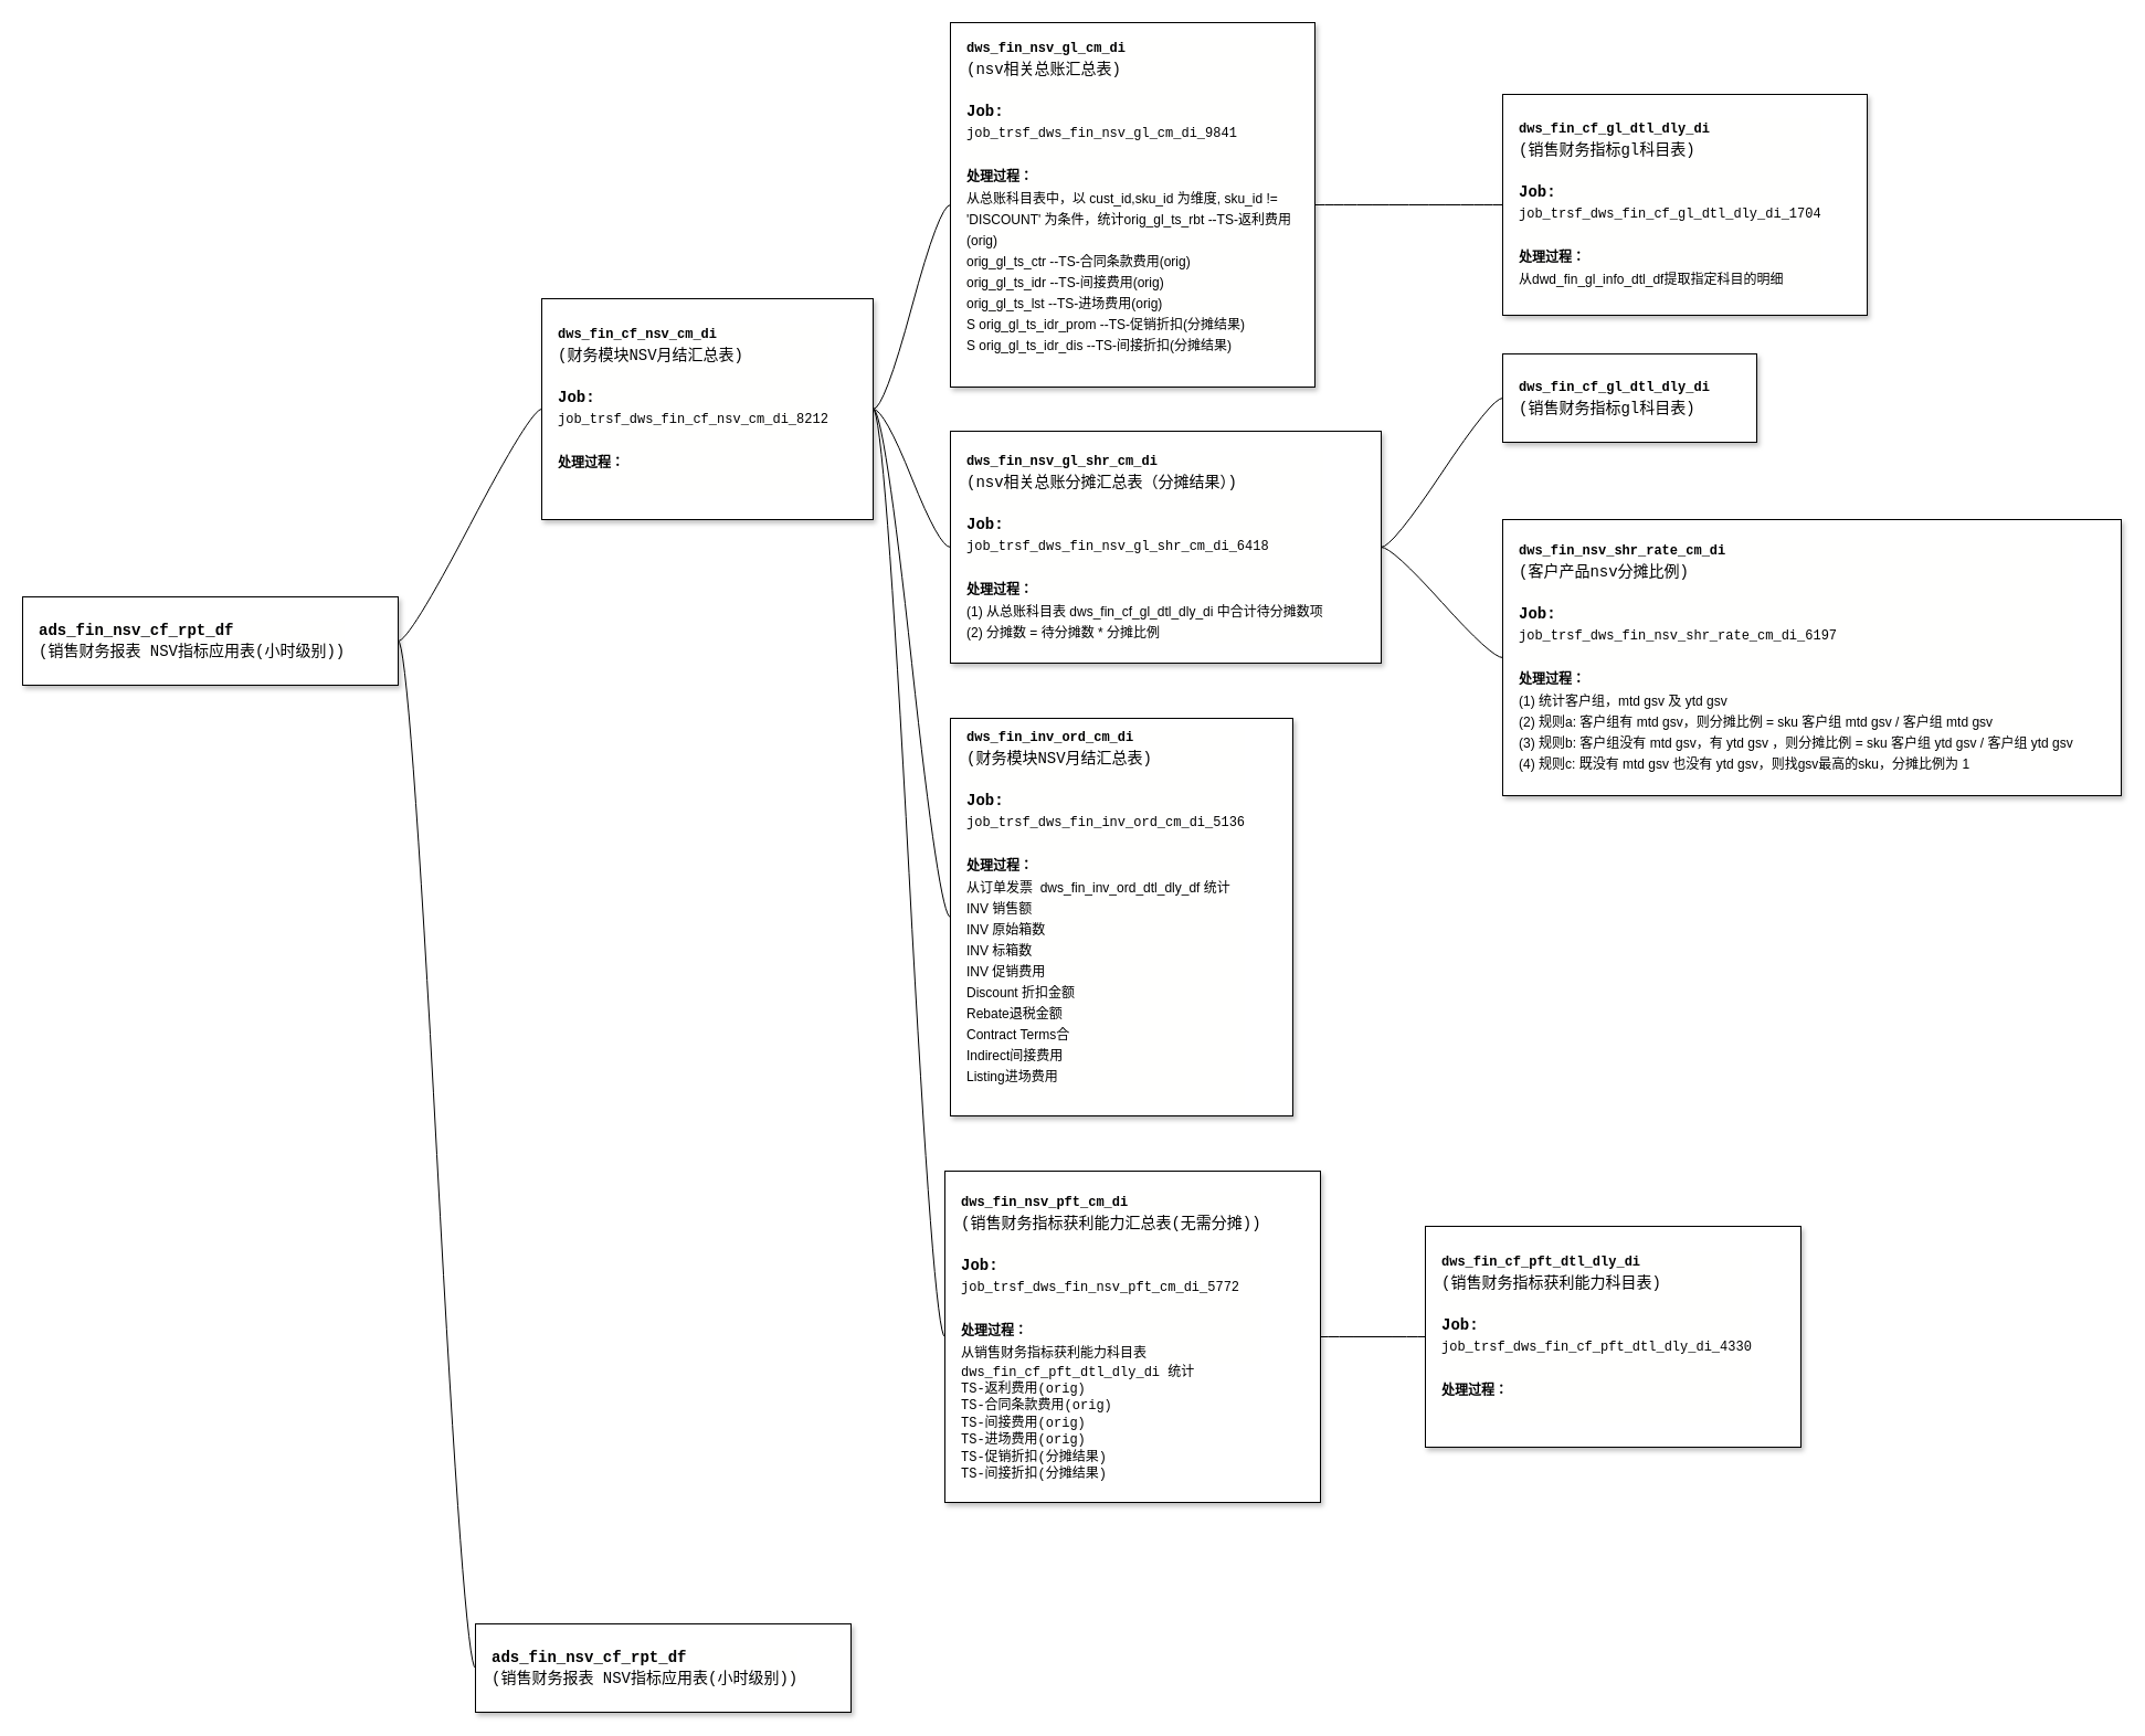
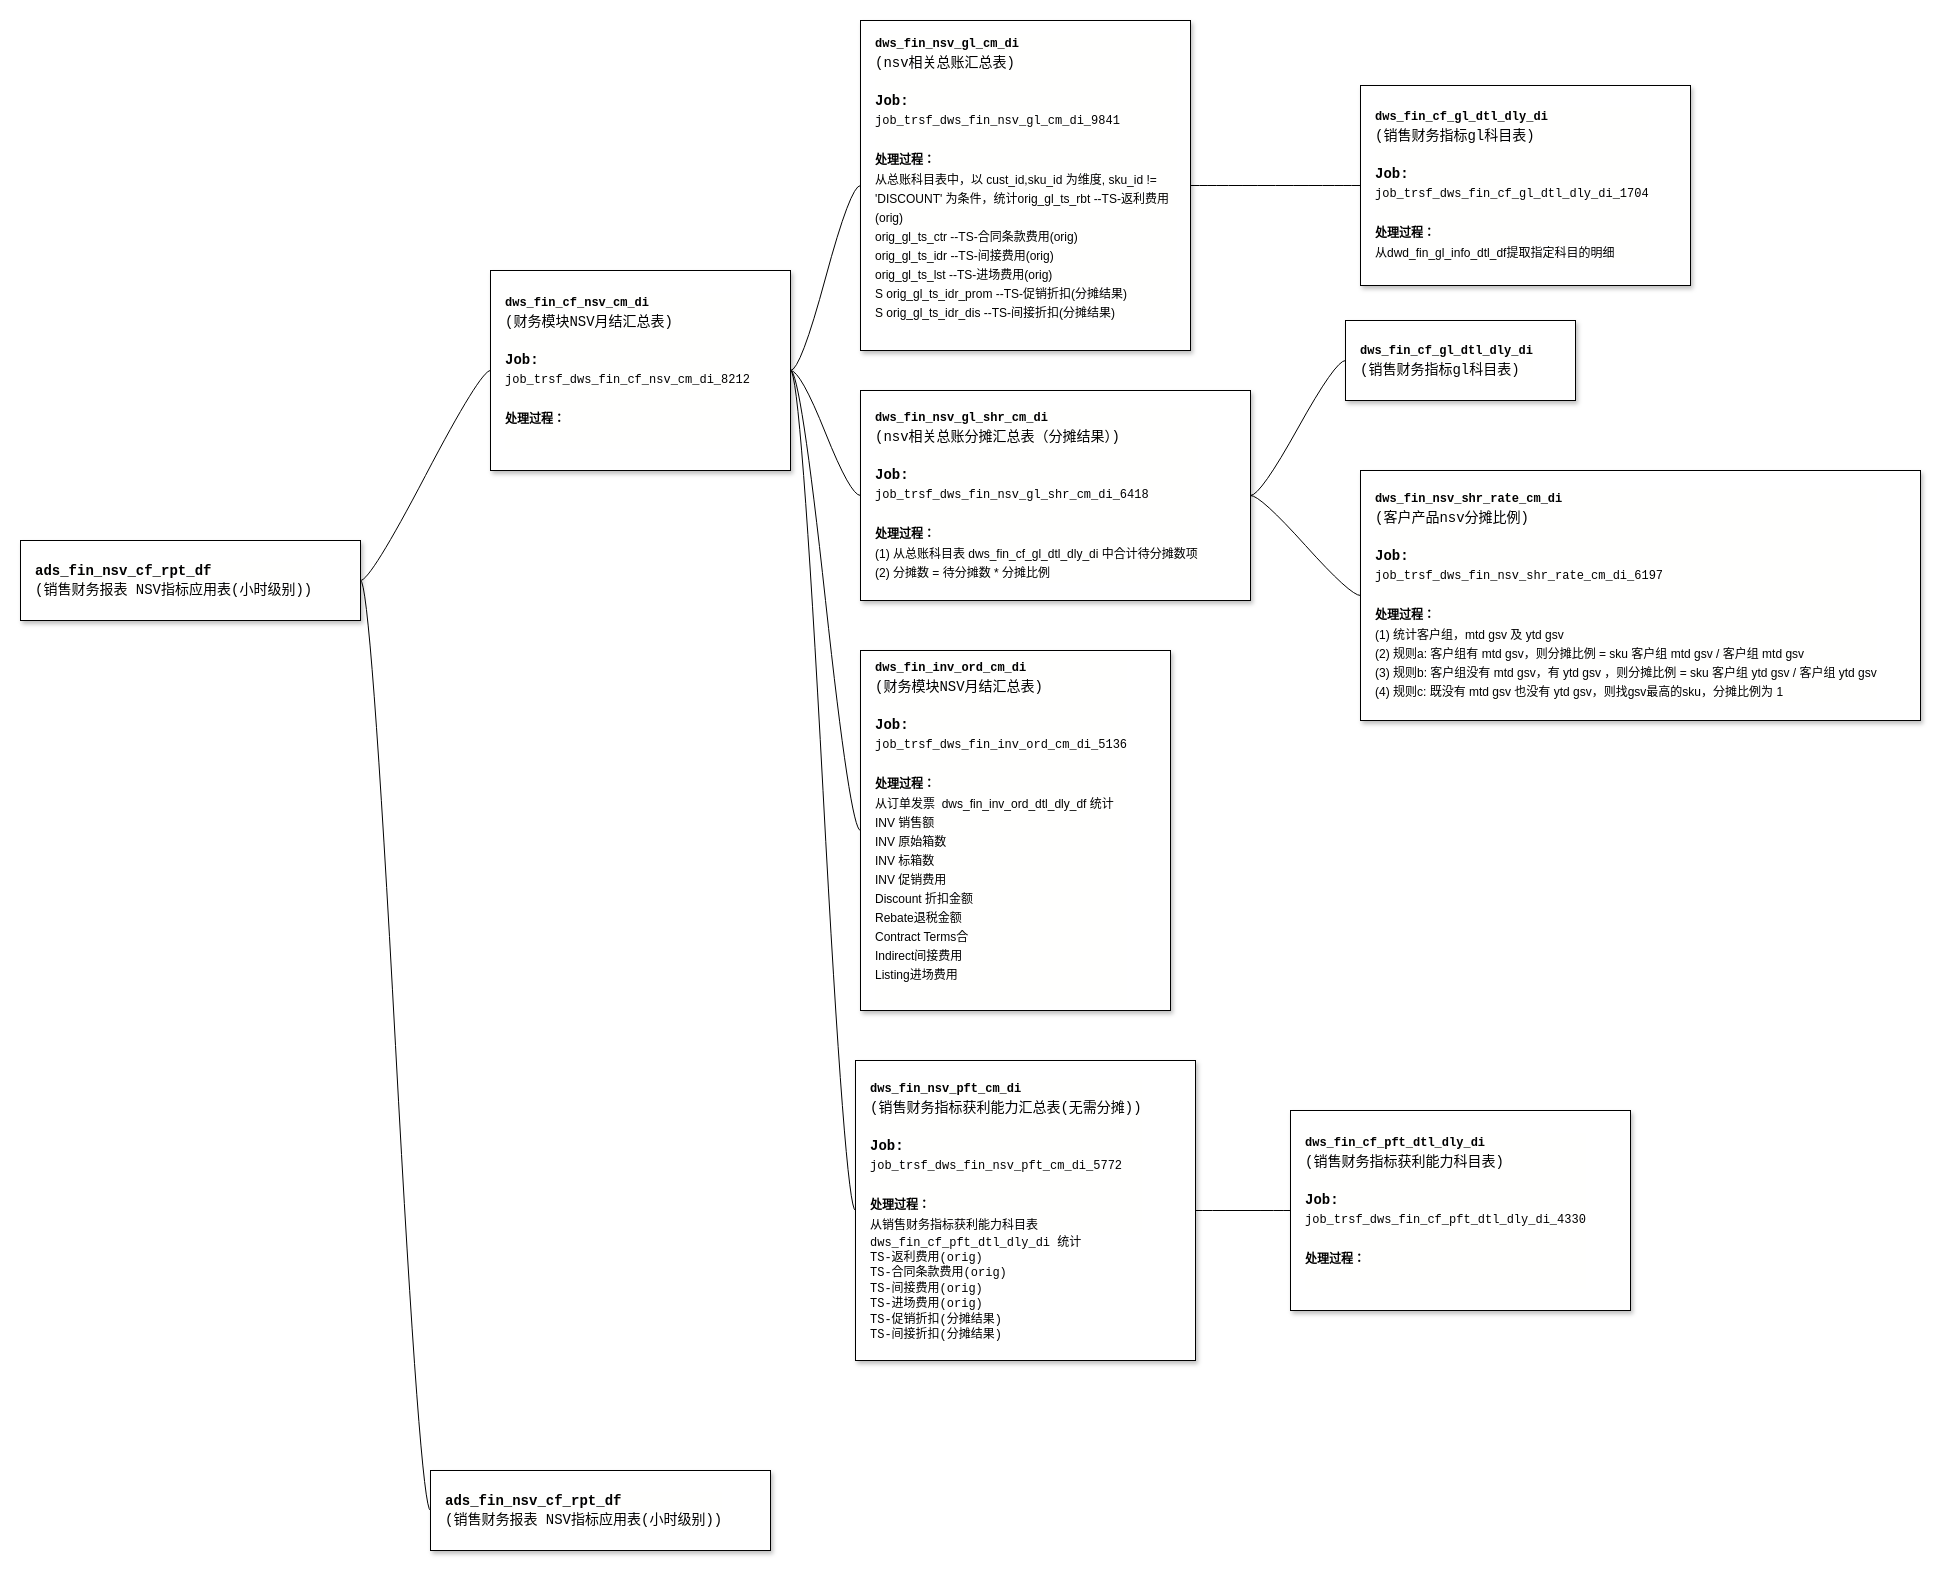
- <mxCell id="17" value="&lt;div style=&quot;background-color: rgb(255, 255, 254); line-height: 19px;&quot;&gt;&lt;div style=&quot;font-family: Consolas, &amp;quot;Courier New&amp;quot;, monospace; font-size: 14px; line-height: 19px;&quot;&gt;&lt;div style=&quot;border-color: var(--border-color); font-family: Helvetica; font-size: 12px; line-height: 19px;&quot;&gt;&lt;font style=&quot;border-color: var(--border-color);&quot; face=&quot;Consolas, Courier New, monospace&quot;&gt;&lt;b style=&quot;border-color: var(--border-color);&quot;&gt;dws_fin_cf_gl_dtl_dly_di&lt;/b&gt;&lt;/font&gt;&lt;br style=&quot;border-color: var(--border-color);&quot;&gt;&lt;/div&gt;&lt;div style=&quot;border-color: var(--border-color); line-height: 19px;&quot;&gt;(销售财务指标gl科目表)&lt;/div&gt;&lt;/div&gt;&lt;/div&gt;" style="whiteSpace=wrap;html=1;rounded=0;arcSize=50;align=left;verticalAlign=middle;strokeWidth=1;autosize=1;spacing=15;treeFolding=1;treeMoving=1;newEdgeStyle={&quot;edgeStyle&quot;:&quot;entityRelationEdgeStyle&quot;,&quot;startArrow&quot;:&quot;none&quot;,&quot;endArrow&quot;:&quot;none&quot;,&quot;segment&quot;:10,&quot;curved&quot;:1,&quot;sourcePerimeterSpacing&quot;:0,&quot;targetPerimeterSpacing&quot;:0};shadow=1;" vertex="1" parent="1"><mxGeometry x="1360" y="320" width="230" height="80" as="geometry" /></mxCell>
+ <mxCell id="17" value="&lt;div style=&quot;background-color: rgb(255, 255, 254); line-height: 19px;&quot;&gt;&lt;div style=&quot;font-family: Consolas, &amp;quot;Courier New&amp;quot;, monospace; font-size: 14px; line-height: 19px;&quot;&gt;&lt;div style=&quot;border-color: var(--border-color); font-family: Helvetica; font-size: 12px; line-height: 19px;&quot;&gt;&lt;font style=&quot;border-color: var(--border-color);&quot; face=&quot;Consolas, Courier New, monospace&quot;&gt;&lt;b style=&quot;border-color: var(--border-color);&quot;&gt;dws_fin_cf_gl_dtl_dly_di&lt;/b&gt;&lt;/font&gt;&lt;br style=&quot;border-color: var(--border-color);&quot;&gt;&lt;/div&gt;&lt;div style=&quot;border-color: var(--border-color); line-height: 19px;&quot;&gt;(销售财务指标gl科目表)&lt;/div&gt;&lt;/div&gt;&lt;/div&gt;" style="whiteSpace=wrap;html=1;rounded=0;arcSize=50;align=left;verticalAlign=middle;strokeWidth=1;autosize=1;spacing=15;treeFolding=1;treeMoving=1;newEdgeStyle={&quot;edgeStyle&quot;:&quot;entityRelationEdgeStyle&quot;,&quot;startArrow&quot;:&quot;none&quot;,&quot;endArrow&quot;:&quot;none&quot;,&quot;segment&quot;:10,&quot;curved&quot;:1,&quot;sourcePerimeterSpacing&quot;:0,&quot;targetPerimeterSpacing&quot;:0};shadow=1;" vertex="1" parent="1"><mxGeometry x="1345" y="320" width="230" height="80" as="geometry" /></mxCell>
